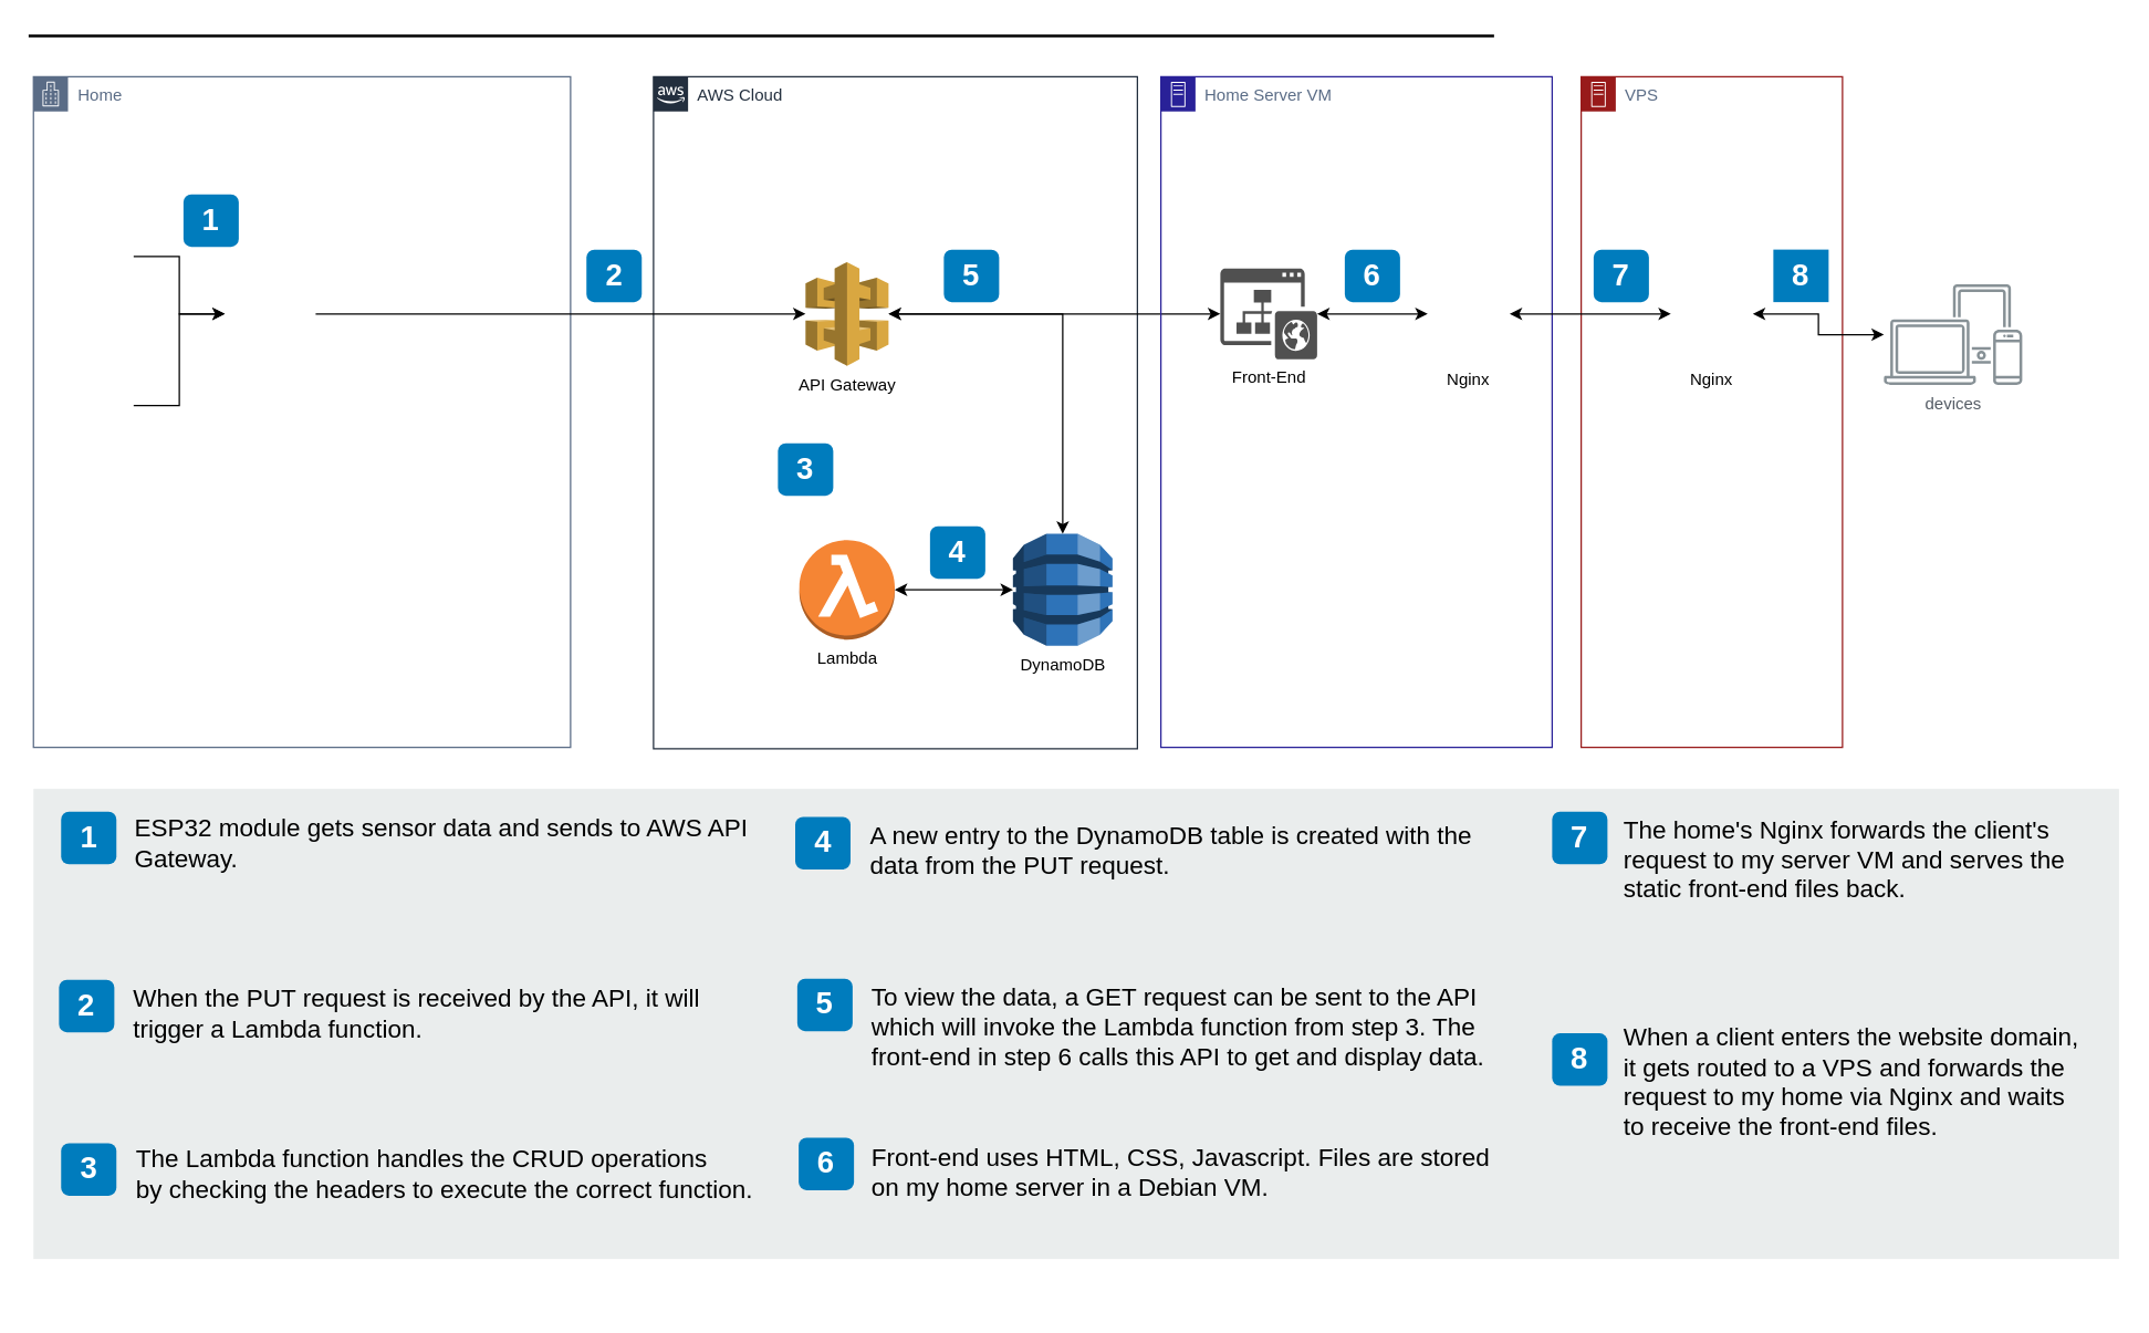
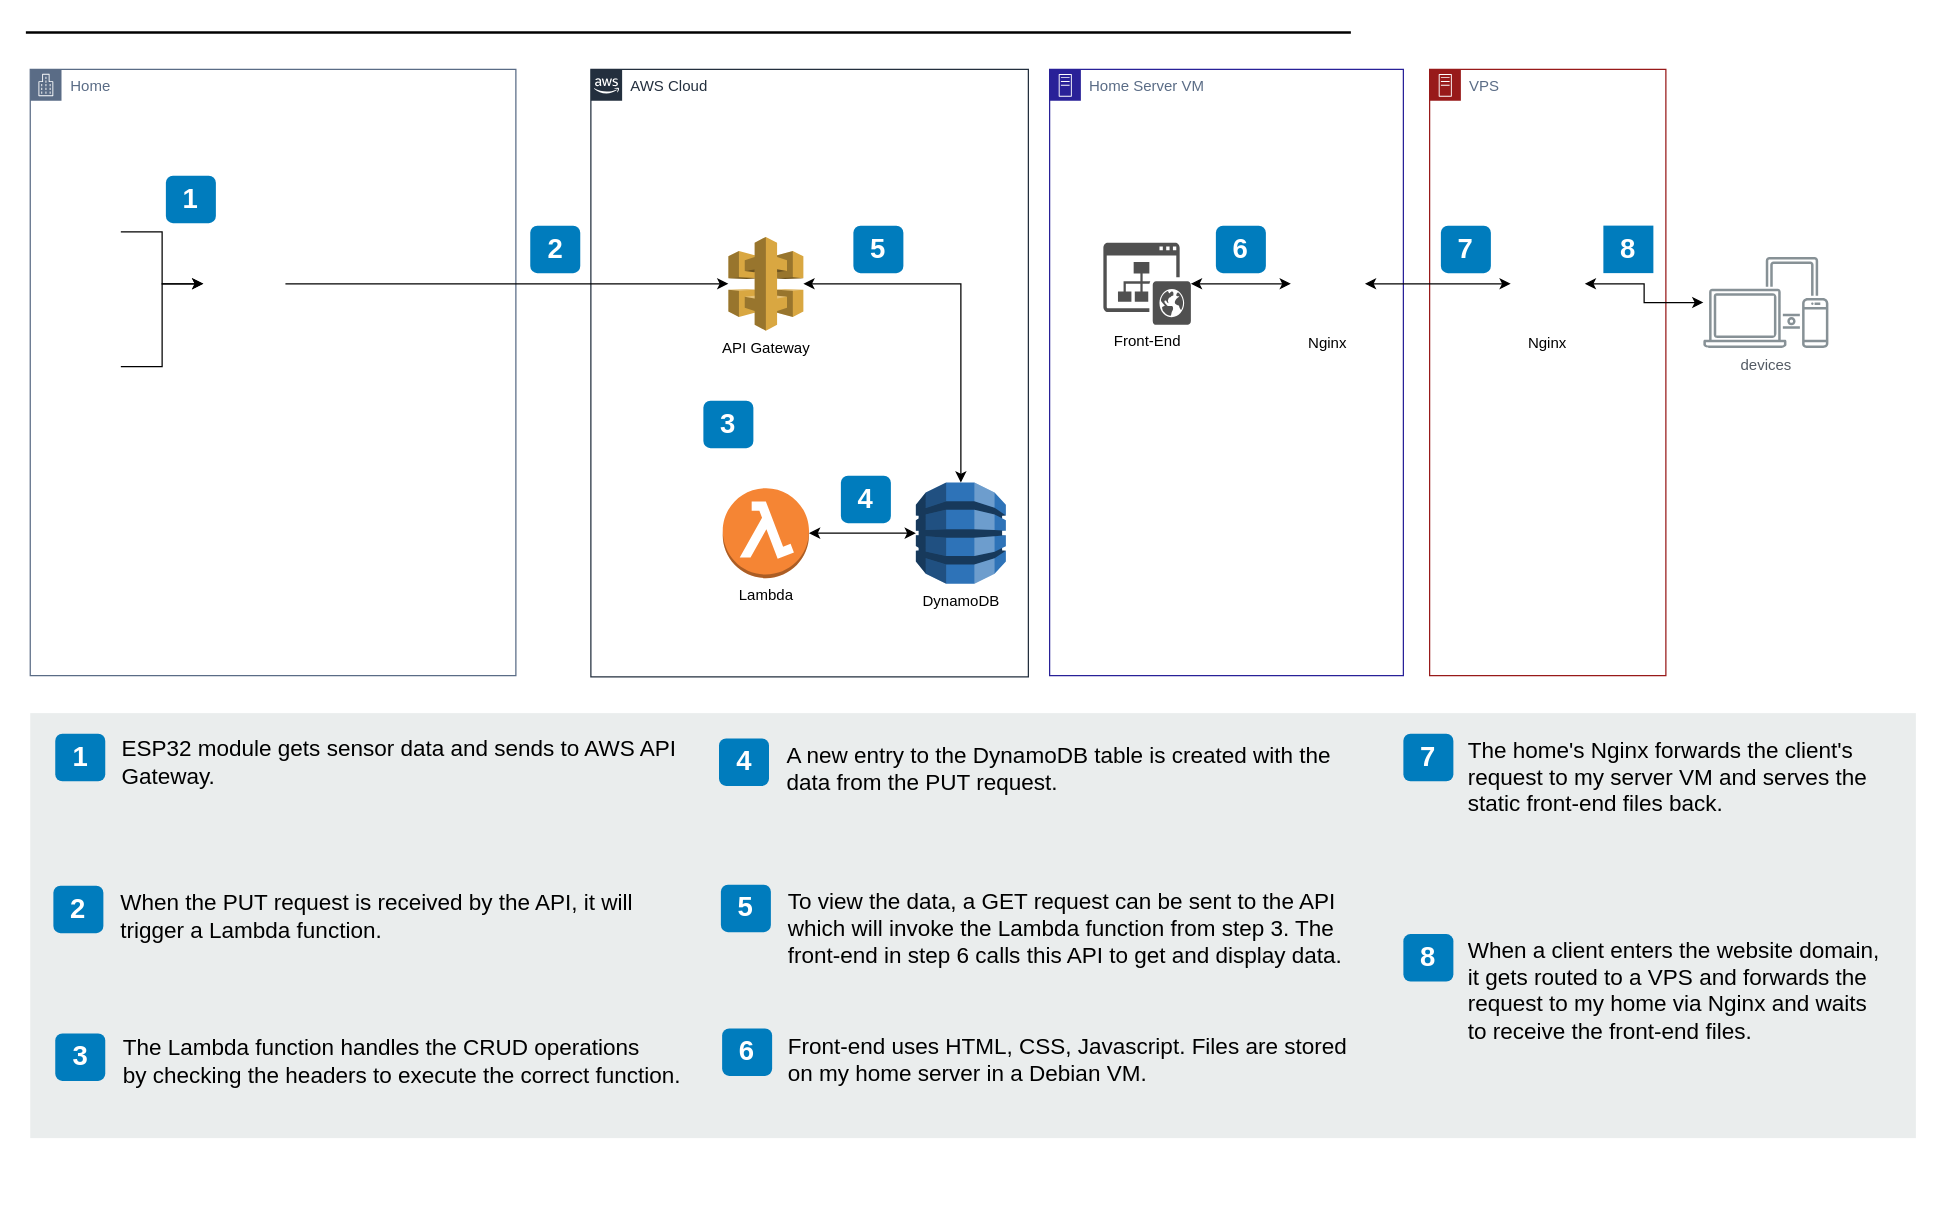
- <mxCell id="40" style="edgeStyle=orthogonalEdgeStyle;rounded=0;orthogonalLoop=1;jettySize=auto;html=1;startArrow=classic;startFill=1;" parent="1" source="4" target="39" edge="1"><mxGeometry relative="1" as="geometry" /></mxCell>
- <mxCell id="51" value="When a client enters the website domain, it gets routed to a VPS and forwards the request to my home via Nginx and waits to receive the front-end files." style="text;html=1;align=left;verticalAlign=top;spacingTop=-4;fontSize=18;labelBackgroundColor=none;whiteSpace=wrap;" parent="1" vertex="1"><mxGeometry x="1172" y="736.75" width="340" height="121" as="geometry" /></mxCell>
+ <mxCell id="51" value="When a client enters the website domain, it gets routed to a VPS and forwards the request to my home via Nginx and waits to receive the front-end files." style="text;html=1;align=left;verticalAlign=top;spacingTop=-4;fontSize=18;labelBackgroundColor=none;whiteSpace=wrap;" parent="1" vertex="1"><mxGeometry x="1172" y="746.75" width="340" height="121" as="geometry" /></mxCell>
